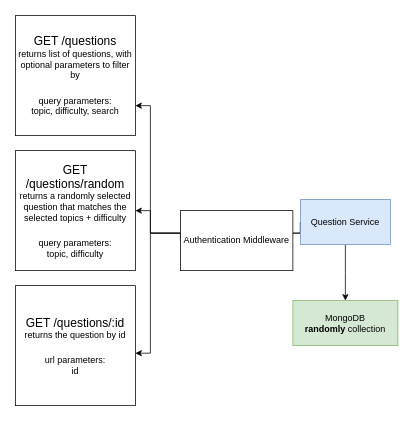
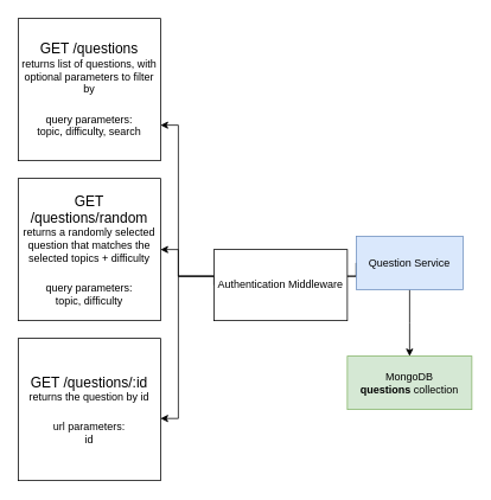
- <mxCell id="11" value="MongoDB&lt;div&gt;&lt;b&gt;randomly&lt;/b&gt;&amp;nbsp;collection&lt;/div&gt;" style="rounded=0;whiteSpace=wrap;html=1;fillColor=#d5e8d4;strokeColor=#82b366;" parent="1" vertex="1"><mxGeometry x="390" y="400" width="140" height="60" as="geometry" /></mxCell>
+ <mxCell id="11" value="MongoDB&lt;div&gt;&lt;b&gt;questions&lt;/b&gt;&amp;nbsp;collection&lt;/div&gt;" style="rounded=0;whiteSpace=wrap;html=1;fillColor=#d5e8d4;strokeColor=#82b366;" parent="1" vertex="1"><mxGeometry x="390" y="400" width="140" height="60" as="geometry" /></mxCell>
